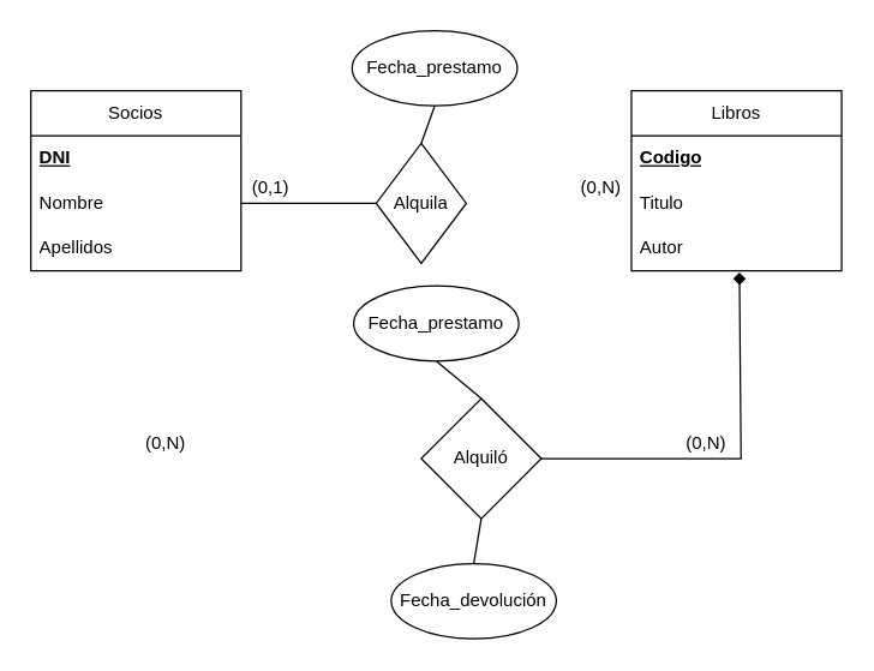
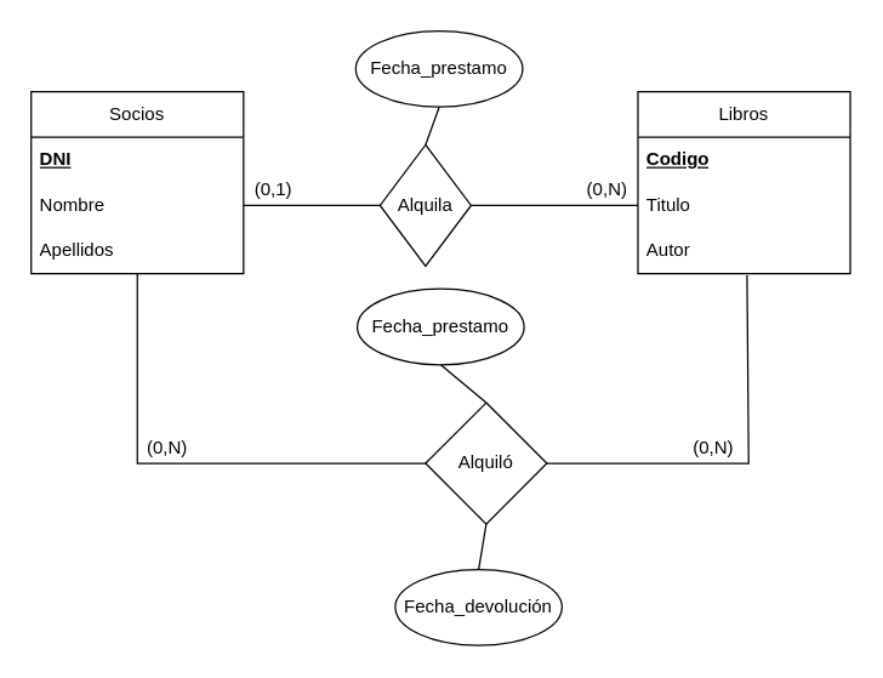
+ <mxCell id="10" value="" style="endArrow=none;html=1;rounded=0;entryX=1;entryY=0.5;entryDx=0;entryDy=0;exitX=0;exitY=0.5;exitDx=0;exitDy=0;" parent="1" source="13" target="7" edge="1"><mxGeometry width="50" height="50" relative="1" as="geometry"><mxPoint x="420" y="134.5" as="sourcePoint" /><mxPoint x="330" y="134.5" as="targetPoint" /></mxGeometry></mxCell>
- <mxCell id="18" value="" style="endArrow=diamond;html=1;rounded=0;entryX=0.514;entryY=1.033;entryDx=0;entryDy=0;entryPerimeter=0;exitX=1;exitY=0.5;exitDx=0;exitDy=0;" parent="1" source="15" target="14" edge="1"><mxGeometry width="50" height="50" relative="1" as="geometry"><mxPoint x="320" y="370" as="sourcePoint" /><mxPoint x="492.94" y="210" as="targetPoint" /><Array as="points"><mxPoint x="493" y="305" /></Array></mxGeometry></mxCell>
+ <mxCell id="18" value="" style="endArrow=none;html=1;rounded=0;entryX=0.514;entryY=1.033;entryDx=0;entryDy=0;entryPerimeter=0;exitX=1;exitY=0.5;exitDx=0;exitDy=0;" parent="1" source="15" target="14" edge="1"><mxGeometry width="50" height="50" relative="1" as="geometry"><mxPoint x="320" y="370" as="sourcePoint" /><mxPoint x="492.94" y="210" as="targetPoint" /><Array as="points"><mxPoint x="493" y="305" /></Array></mxGeometry></mxCell>
+ <mxCell id="19" value="" style="endArrow=none;html=1;rounded=0;exitX=0.5;exitY=1;exitDx=0;exitDy=0;entryX=0;entryY=0.5;entryDx=0;entryDy=0;" parent="1" source="2" target="15" edge="1"><mxGeometry width="50" height="50" relative="1" as="geometry"><mxPoint x="320" y="370" as="sourcePoint" /><mxPoint x="370" y="320" as="targetPoint" /><Array as="points"><mxPoint x="90" y="305" /></Array></mxGeometry></mxCell>
